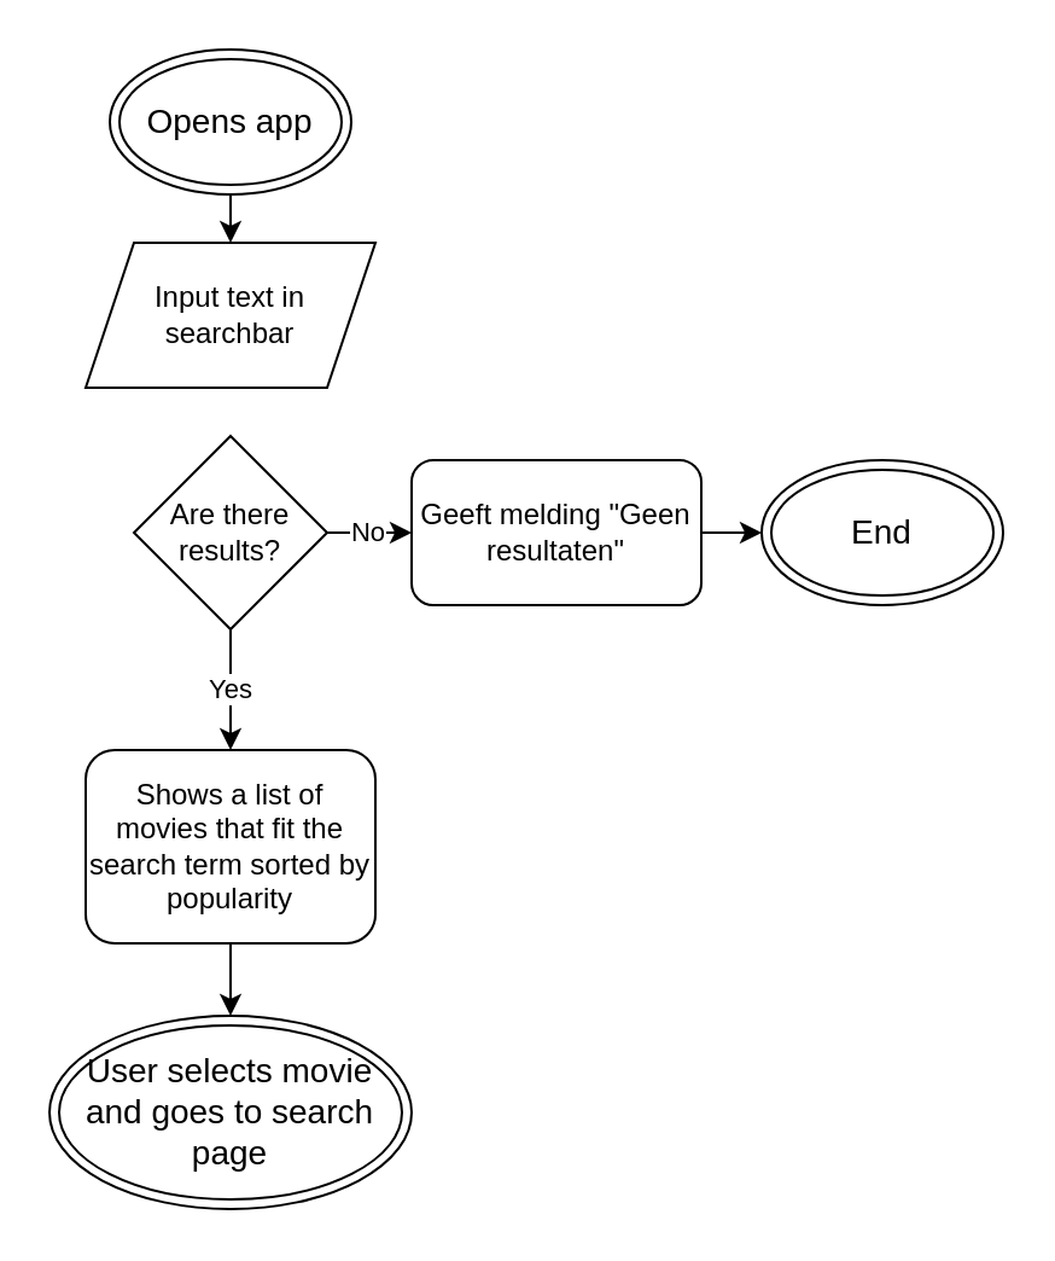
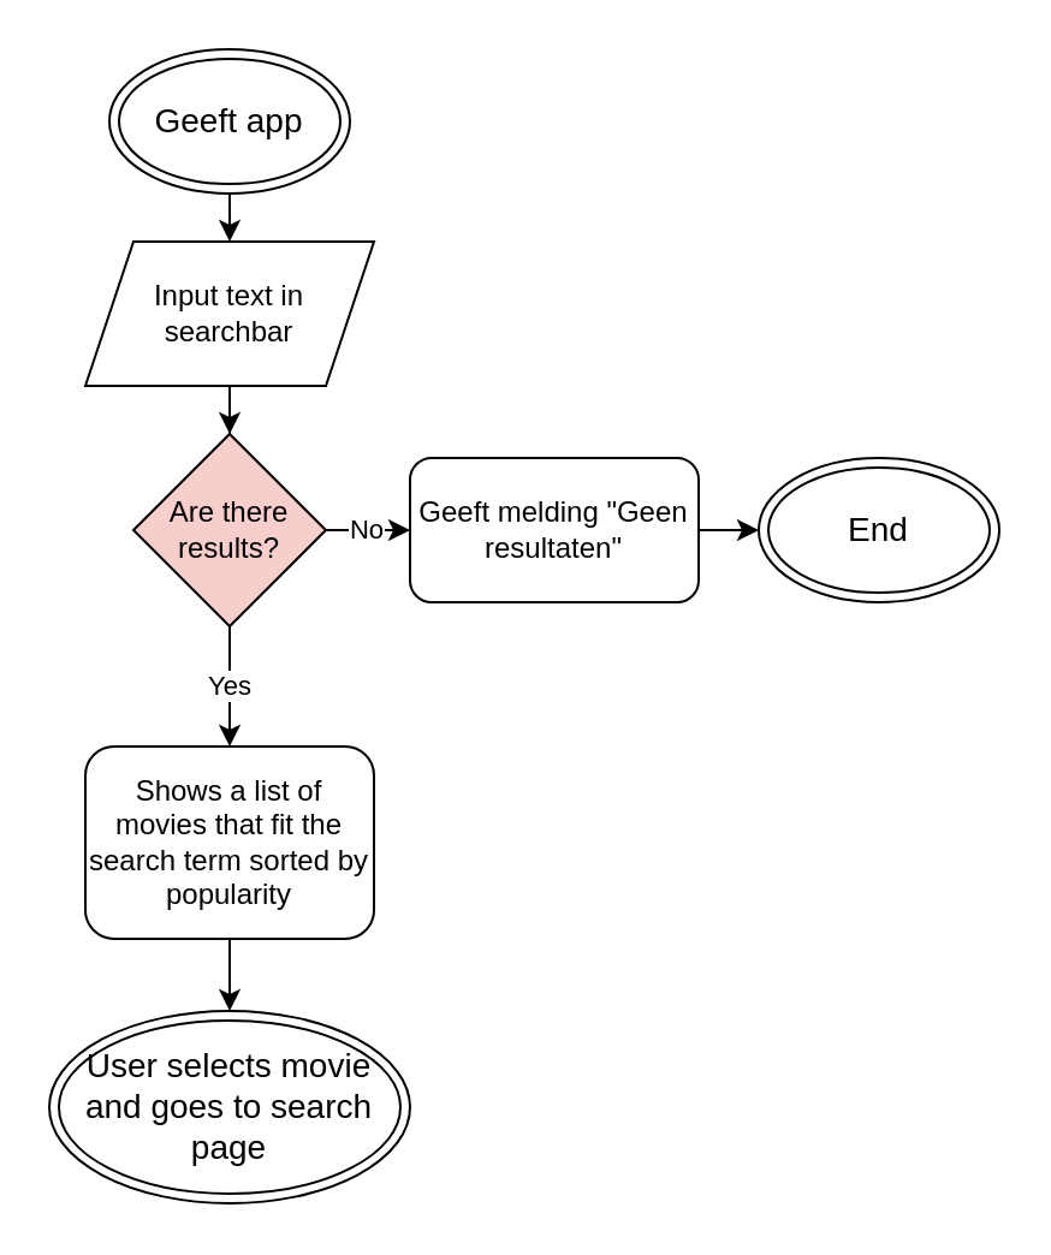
- <mxCell id="13" value="Opens app" style="ellipse;shape=doubleEllipse;whiteSpace=wrap;html=1;fontSize=14;" vertex="1" parent="1"><mxGeometry x="45" y="20" width="100" height="60" as="geometry" /></mxCell>
+ <mxCell id="13" value="Geeft app" style="ellipse;shape=doubleEllipse;whiteSpace=wrap;html=1;fontSize=14;" vertex="1" parent="1"><mxGeometry x="45" y="20" width="100" height="60" as="geometry" /></mxCell>
+ <mxCell id="2" value="" style="edgeStyle=orthogonalEdgeStyle;rounded=0;orthogonalLoop=1;jettySize=auto;html=1;" edge="1" parent="1" source="3" target="6"><mxGeometry relative="1" as="geometry" /></mxCell>
- <mxCell id="6" value="Are there results?" style="rhombus;whiteSpace=wrap;html=1;" vertex="1" parent="1"><mxGeometry x="55" y="180" width="80" height="80" as="geometry" /></mxCell>
+ <mxCell id="6" value="Are there results?" style="rhombus;whiteSpace=wrap;html=1;fillColor=#f8cecc;" vertex="1" parent="1"><mxGeometry x="55" y="180" width="80" height="80" as="geometry" /></mxCell>
